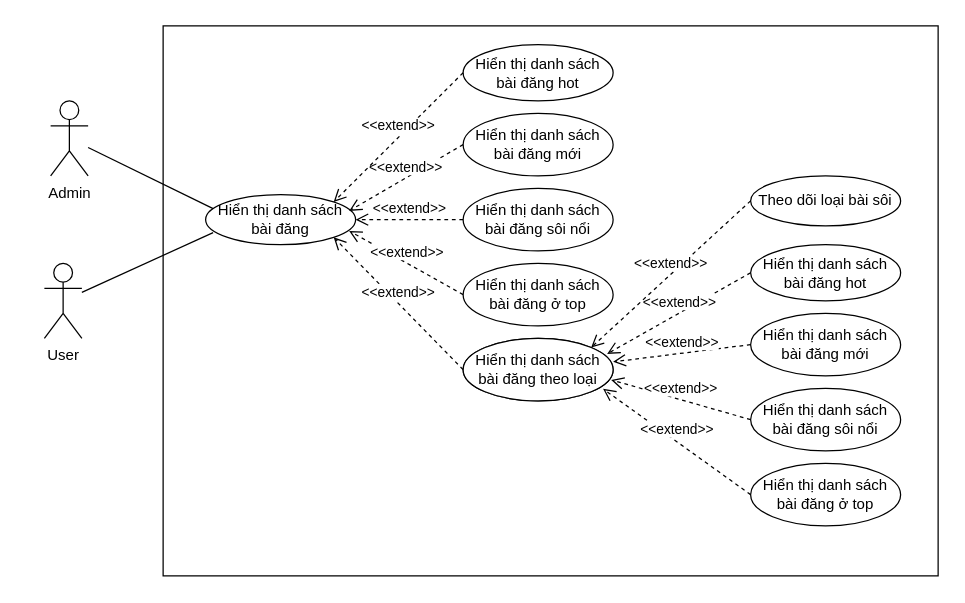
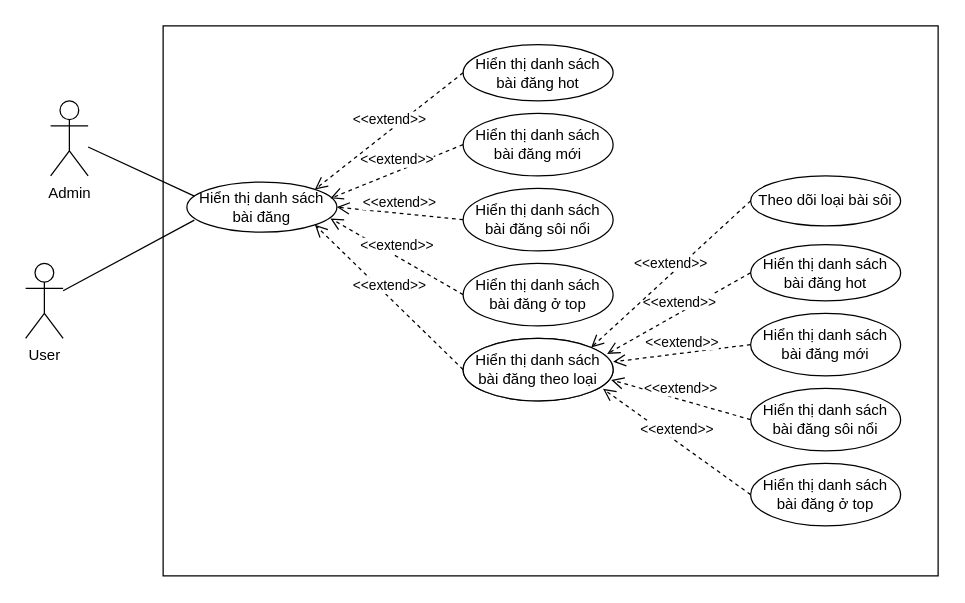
- <mxCell id="5" value="Hiển thị danh sách bài đăng" style="ellipse;whiteSpace=wrap;html=1;" parent="1" vertex="1"><mxGeometry x="164" y="155" width="120" height="40" as="geometry" /></mxCell>
+ <mxCell id="5" value="Hiển thị danh sách bài đăng" style="ellipse;whiteSpace=wrap;html=1;" parent="1" vertex="1"><mxGeometry x="149" y="145" width="120" height="40" as="geometry" /></mxCell>
- <mxCell id="3" value="User" style="shape=umlActor;verticalLabelPosition=bottom;verticalAlign=top;html=1;outlineConnect=0;" parent="1" vertex="1"><mxGeometry x="35" y="210" width="30" height="60" as="geometry" /></mxCell>
+ <mxCell id="3" value="User" style="shape=umlActor;verticalLabelPosition=bottom;verticalAlign=top;html=1;outlineConnect=0;" parent="1" vertex="1"><mxGeometry x="20" y="210" width="30" height="60" as="geometry" /></mxCell>
